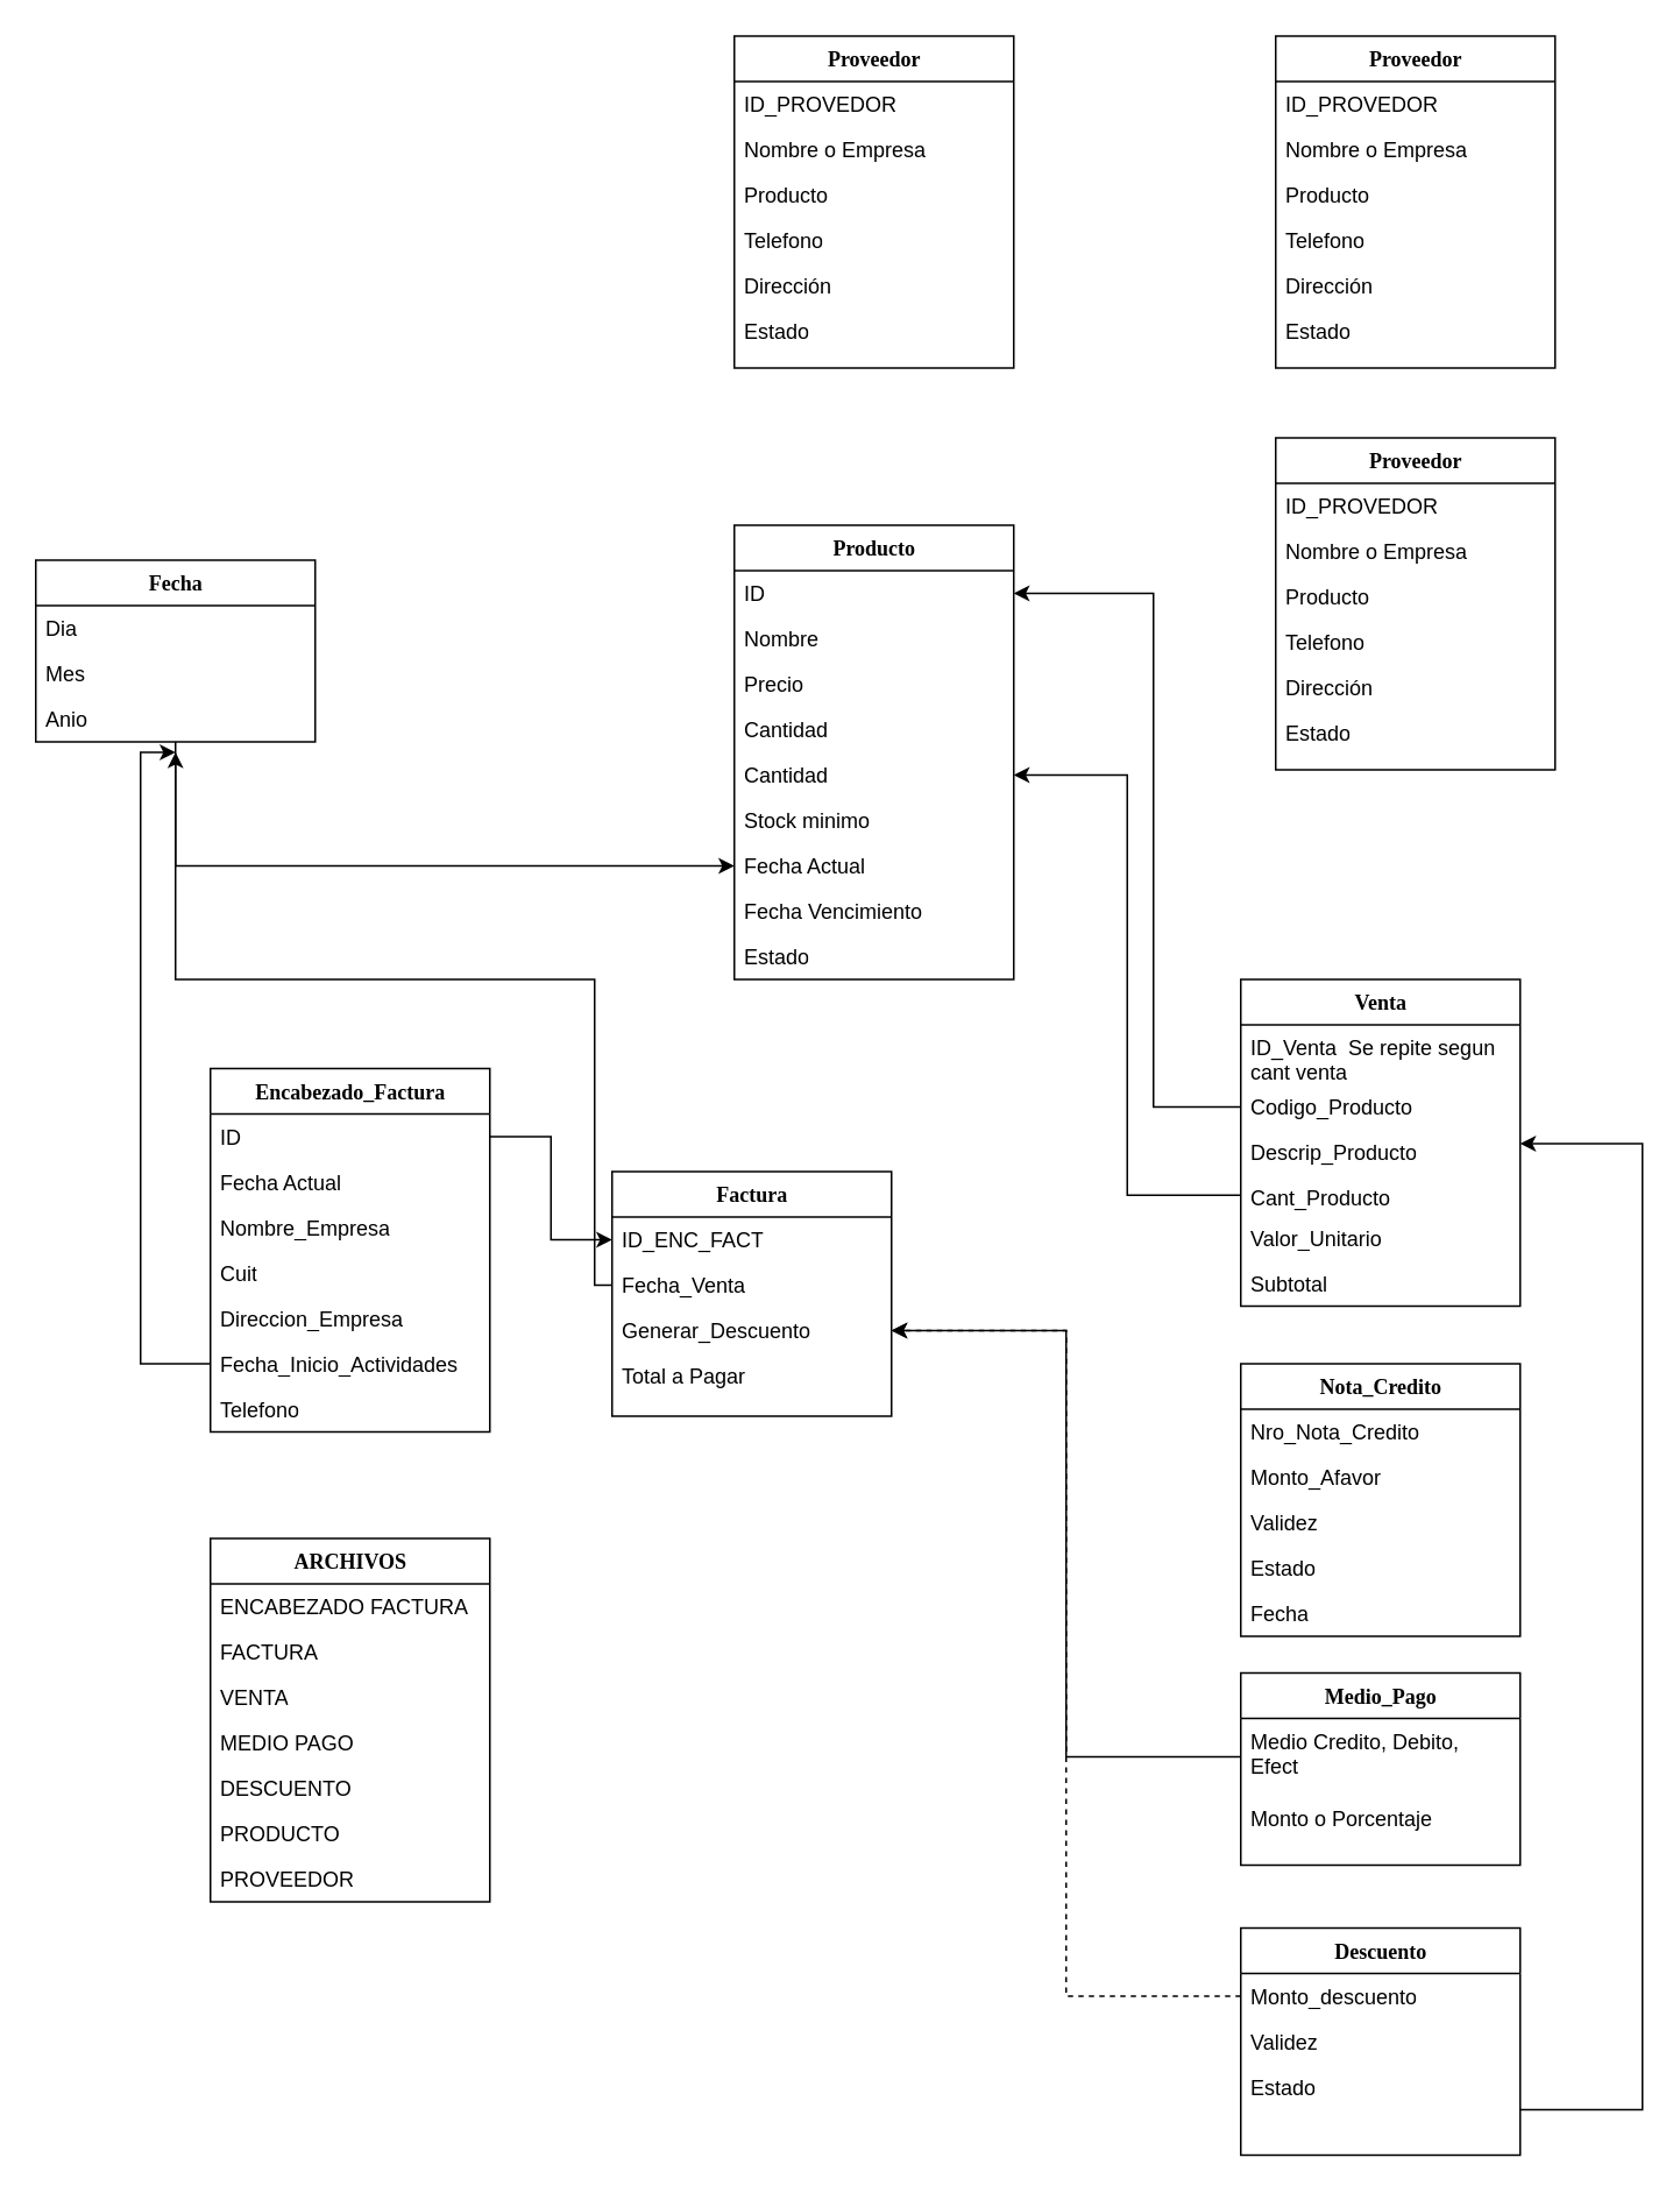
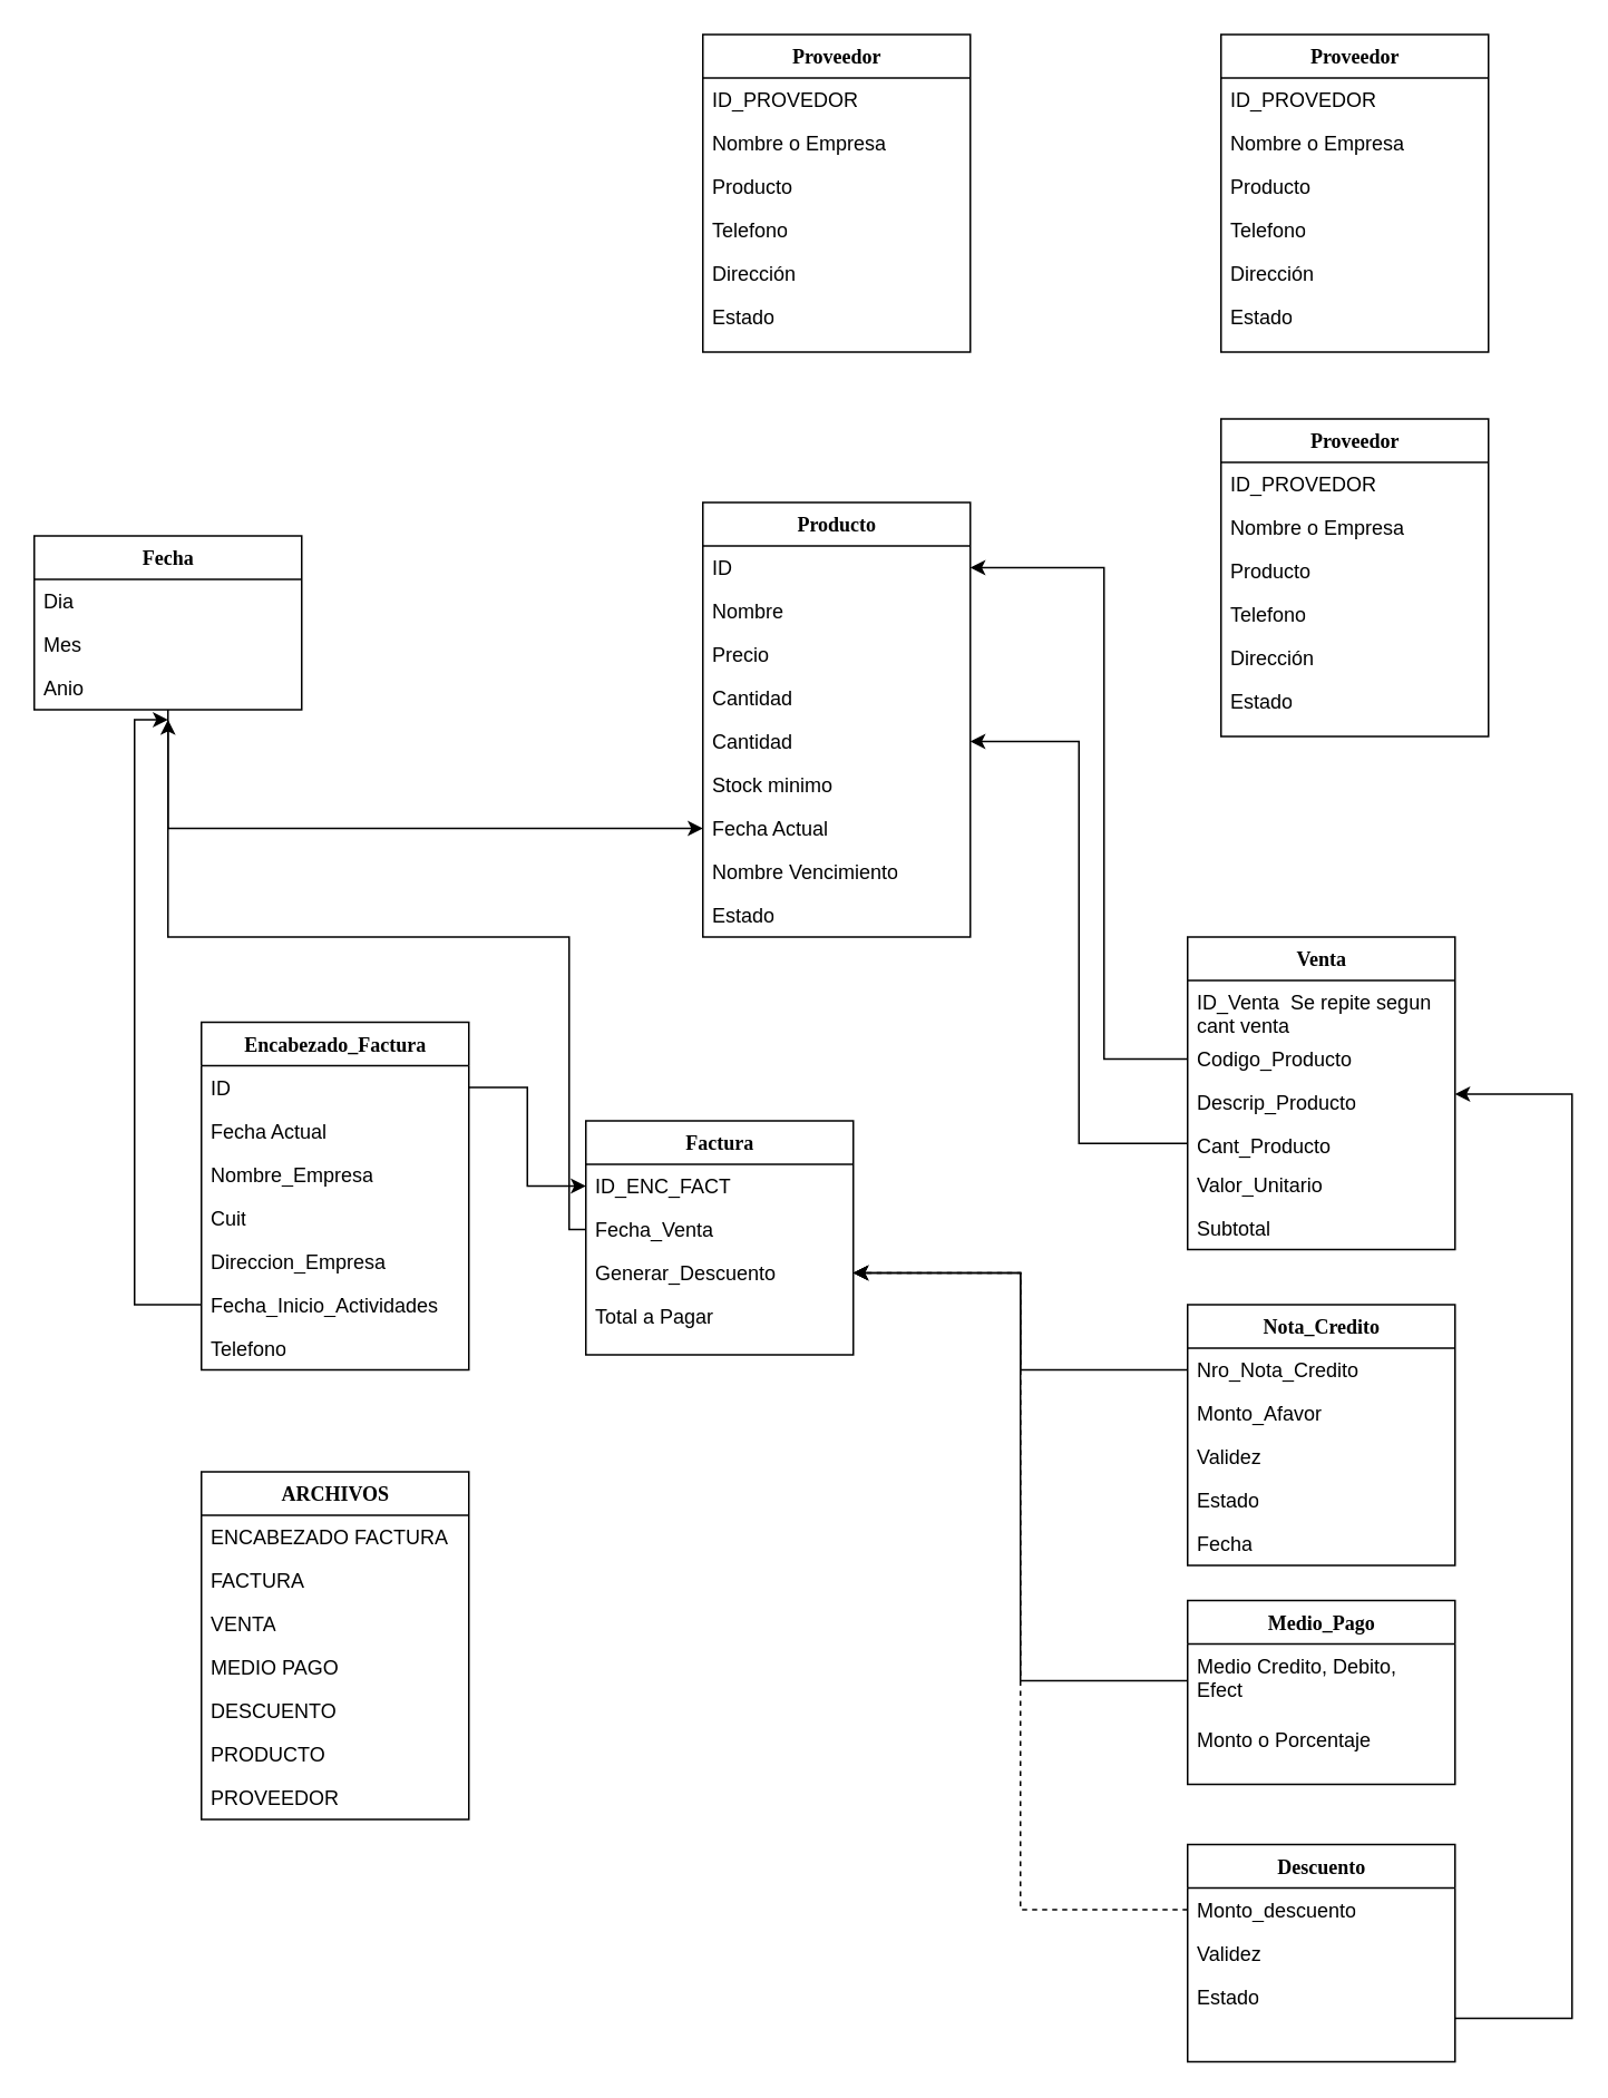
- <mxCell id="15" value="Fecha Vencimiento" style="text;html=1;strokeColor=none;fillColor=none;align=left;verticalAlign=top;spacingLeft=4;spacingRight=4;whiteSpace=wrap;overflow=hidden;rotatable=0;points=[[0,0.5],[1,0.5]];portConstraint=eastwest;" parent="7" vertex="1"><mxGeometry y="208" width="160" height="26" as="geometry" /></mxCell>
+ <mxCell id="15" value="Nombre Vencimiento" style="text;html=1;strokeColor=none;fillColor=none;align=left;verticalAlign=top;spacingLeft=4;spacingRight=4;whiteSpace=wrap;overflow=hidden;rotatable=0;points=[[0,0.5],[1,0.5]];portConstraint=eastwest;" parent="7" vertex="1"><mxGeometry y="208" width="160" height="26" as="geometry" /></mxCell>
+ <mxCell id="31" style="edgeStyle=orthogonalEdgeStyle;rounded=0;orthogonalLoop=1;jettySize=auto;html=1;entryX=1;entryY=0.5;entryDx=0;entryDy=0;" edge="1" parent="1" source="55" target="29"><mxGeometry relative="1" as="geometry" /></mxCell>
